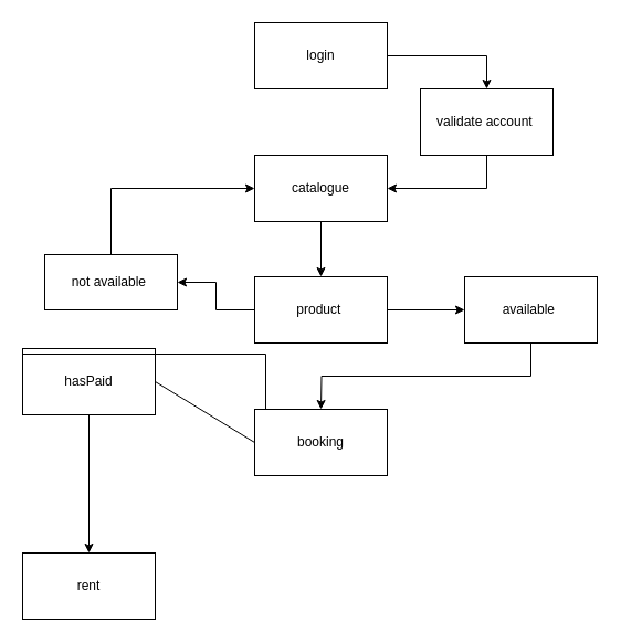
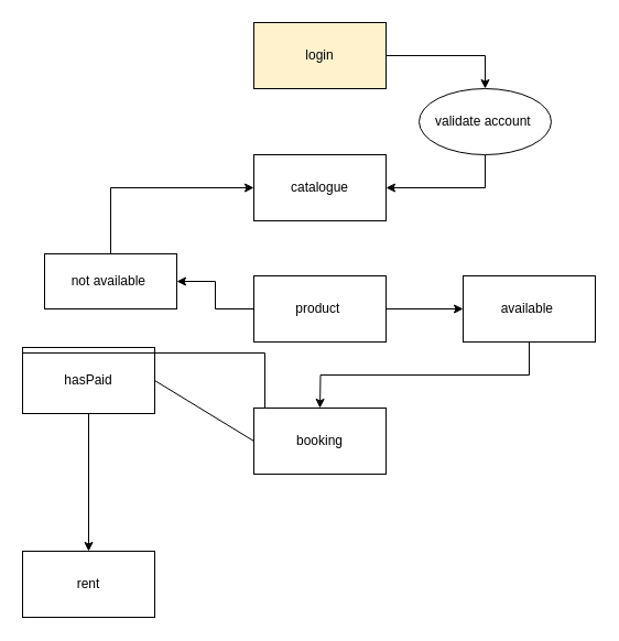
- <mxCell id="9" value="login" style="rounded=0;whiteSpace=wrap;html=1;" parent="1" vertex="1"><mxGeometry x="230" y="20" width="120" height="60" as="geometry" /></mxCell>
+ <mxCell id="9" value="login" style="rounded=0;whiteSpace=wrap;html=1;fillColor=#fff2cc;" parent="1" vertex="1"><mxGeometry x="230" y="20" width="120" height="60" as="geometry" /></mxCell>
- <mxCell id="17" value="validate account&amp;nbsp;" style="rounded=0;whiteSpace=wrap;html=1;" parent="1" vertex="1"><mxGeometry x="380" y="80" width="120" height="60" as="geometry" /></mxCell>
+ <mxCell id="17" value="validate account&amp;nbsp;" style="ellipse;whiteSpace=wrap;html=1;" parent="1" vertex="1"><mxGeometry x="380" y="80" width="120" height="60" as="geometry" /></mxCell>
- <mxCell id="11" style="edgeStyle=orthogonalEdgeStyle;rounded=0;orthogonalLoop=1;jettySize=auto;html=1;exitX=0.5;exitY=1;exitDx=0;exitDy=0;entryX=0.5;entryY=0;entryDx=0;entryDy=0;" parent="1" source="12" target="7" edge="1"><mxGeometry relative="1" as="geometry" /></mxCell>
